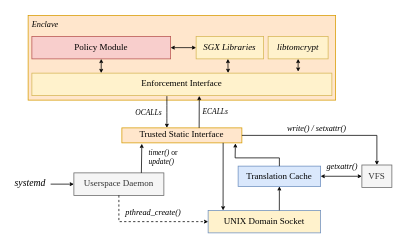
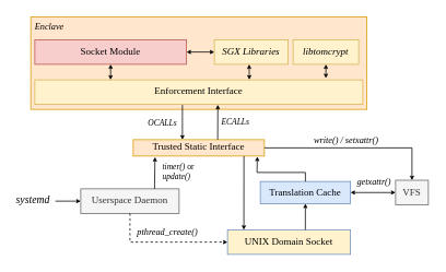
- <mxCell id="13" value="Policy Module" style="rounded=0;whiteSpace=wrap;html=1;fillColor=#f8cecc;fontFamily=Linux Libertine O;spacingBottom=2;strokeColor=#b85450;" parent="1" vertex="1"><mxGeometry x="42" y="48" width="185" height="30" as="geometry" /></mxCell>
+ <mxCell id="13" value="Socket Module" style="rounded=0;whiteSpace=wrap;html=1;fillColor=#f8cecc;fontFamily=Linux Libertine O;spacingBottom=2;strokeColor=#b85450;" parent="1" vertex="1"><mxGeometry x="42" y="48" width="185" height="30" as="geometry" /></mxCell>
